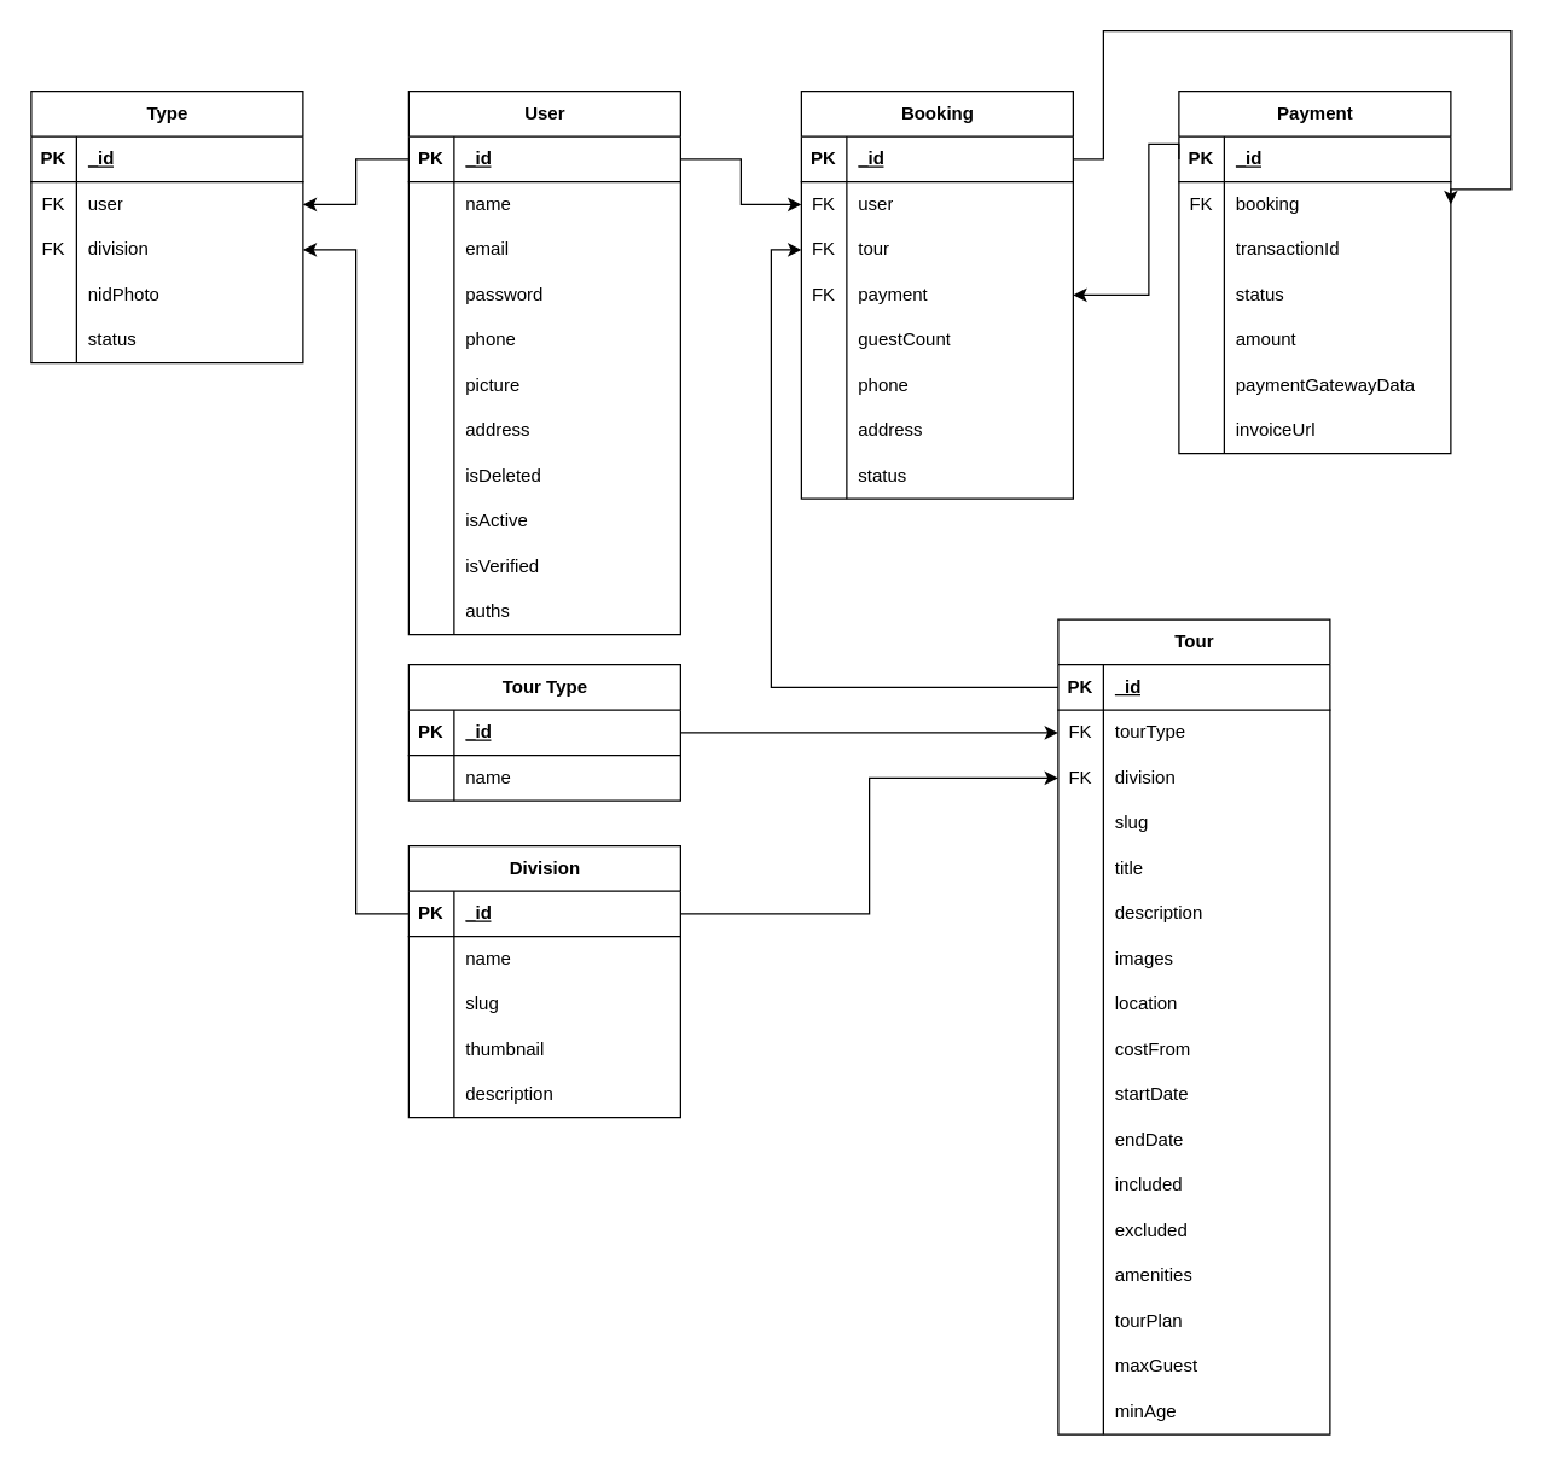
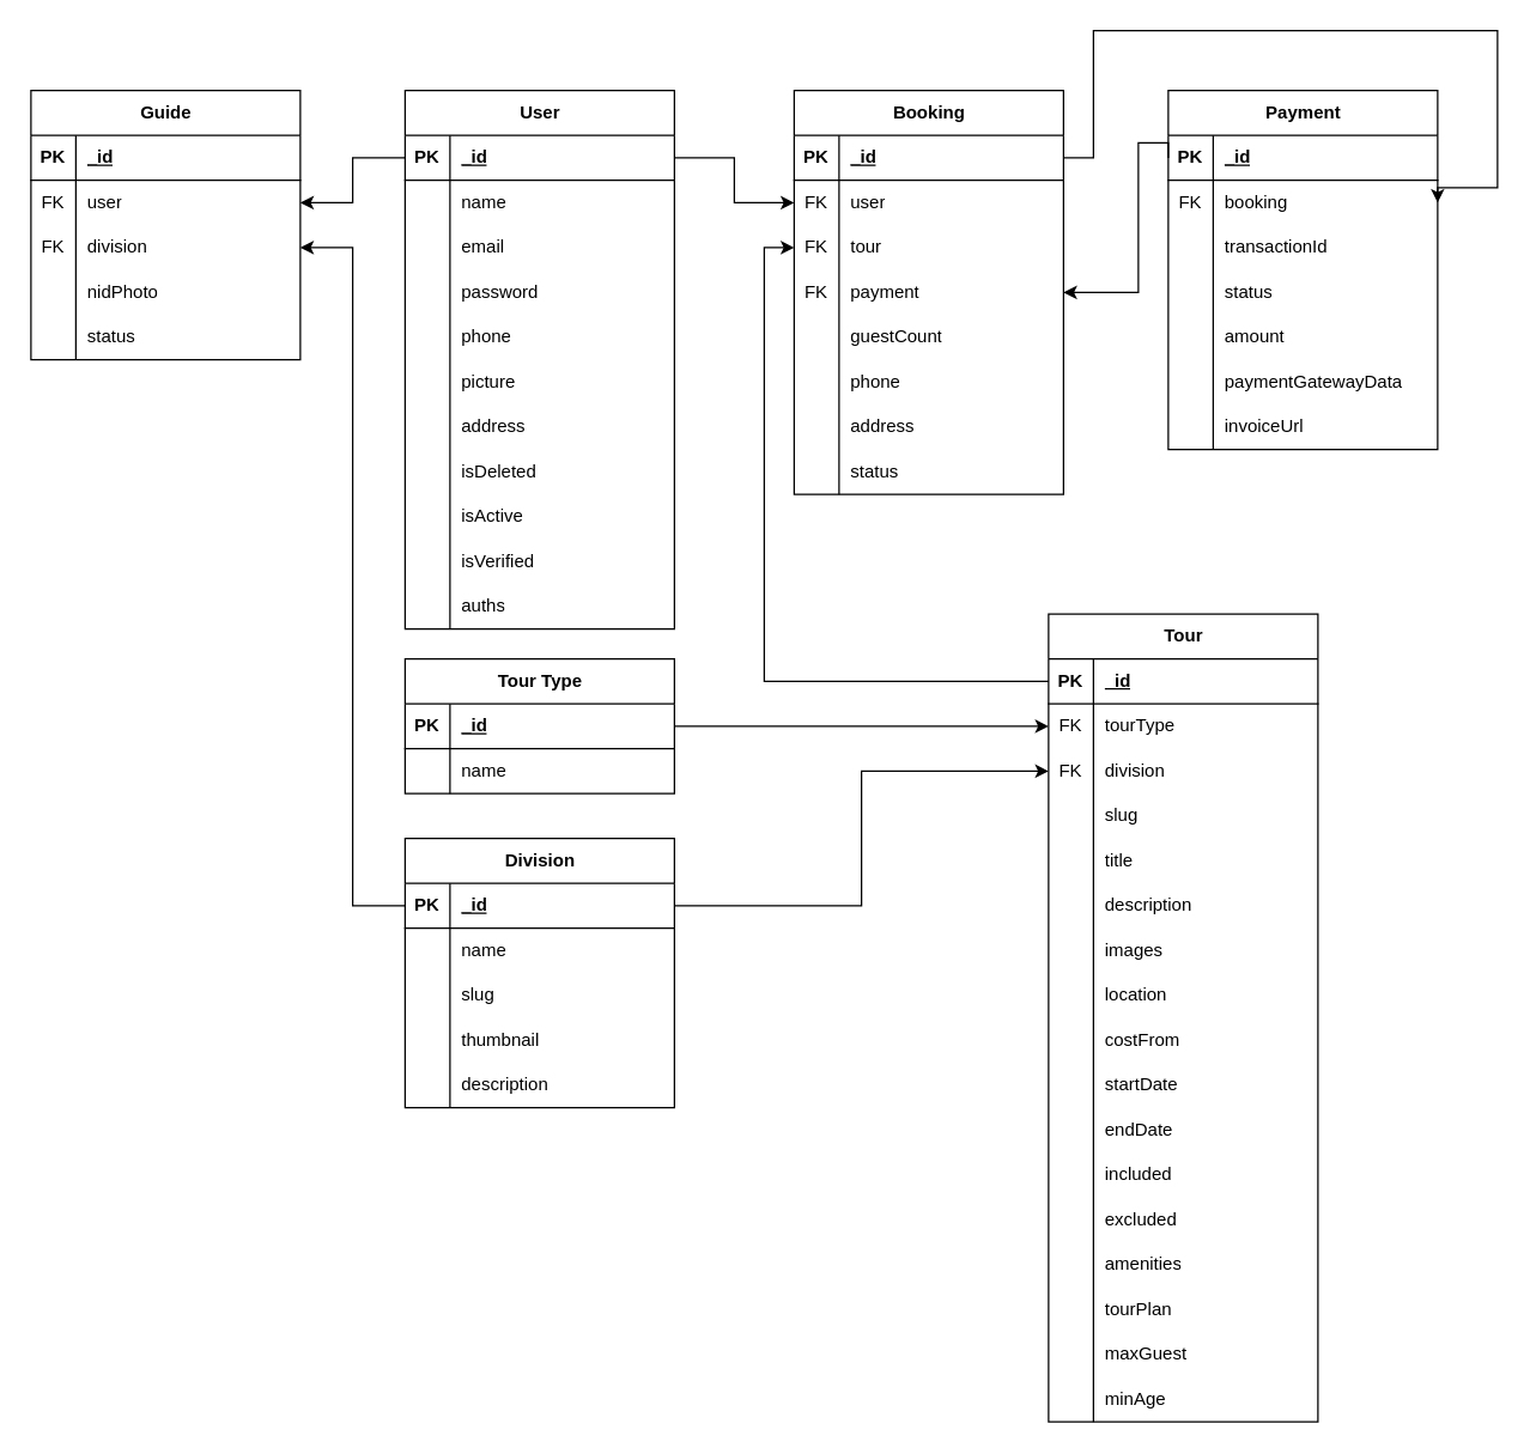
- <mxCell id="164" value="Type" style="shape=table;startSize=30;container=1;collapsible=1;childLayout=tableLayout;fixedRows=1;rowLines=0;fontStyle=1;align=center;resizeLast=1;html=1;" parent="1" vertex="1"><mxGeometry x="20" y="60" width="180" height="180" as="geometry" /></mxCell>
+ <mxCell id="164" value="Guide" style="shape=table;startSize=30;container=1;collapsible=1;childLayout=tableLayout;fixedRows=1;rowLines=0;fontStyle=1;align=center;resizeLast=1;html=1;" parent="1" vertex="1"><mxGeometry x="20" y="60" width="180" height="180" as="geometry" /></mxCell>
